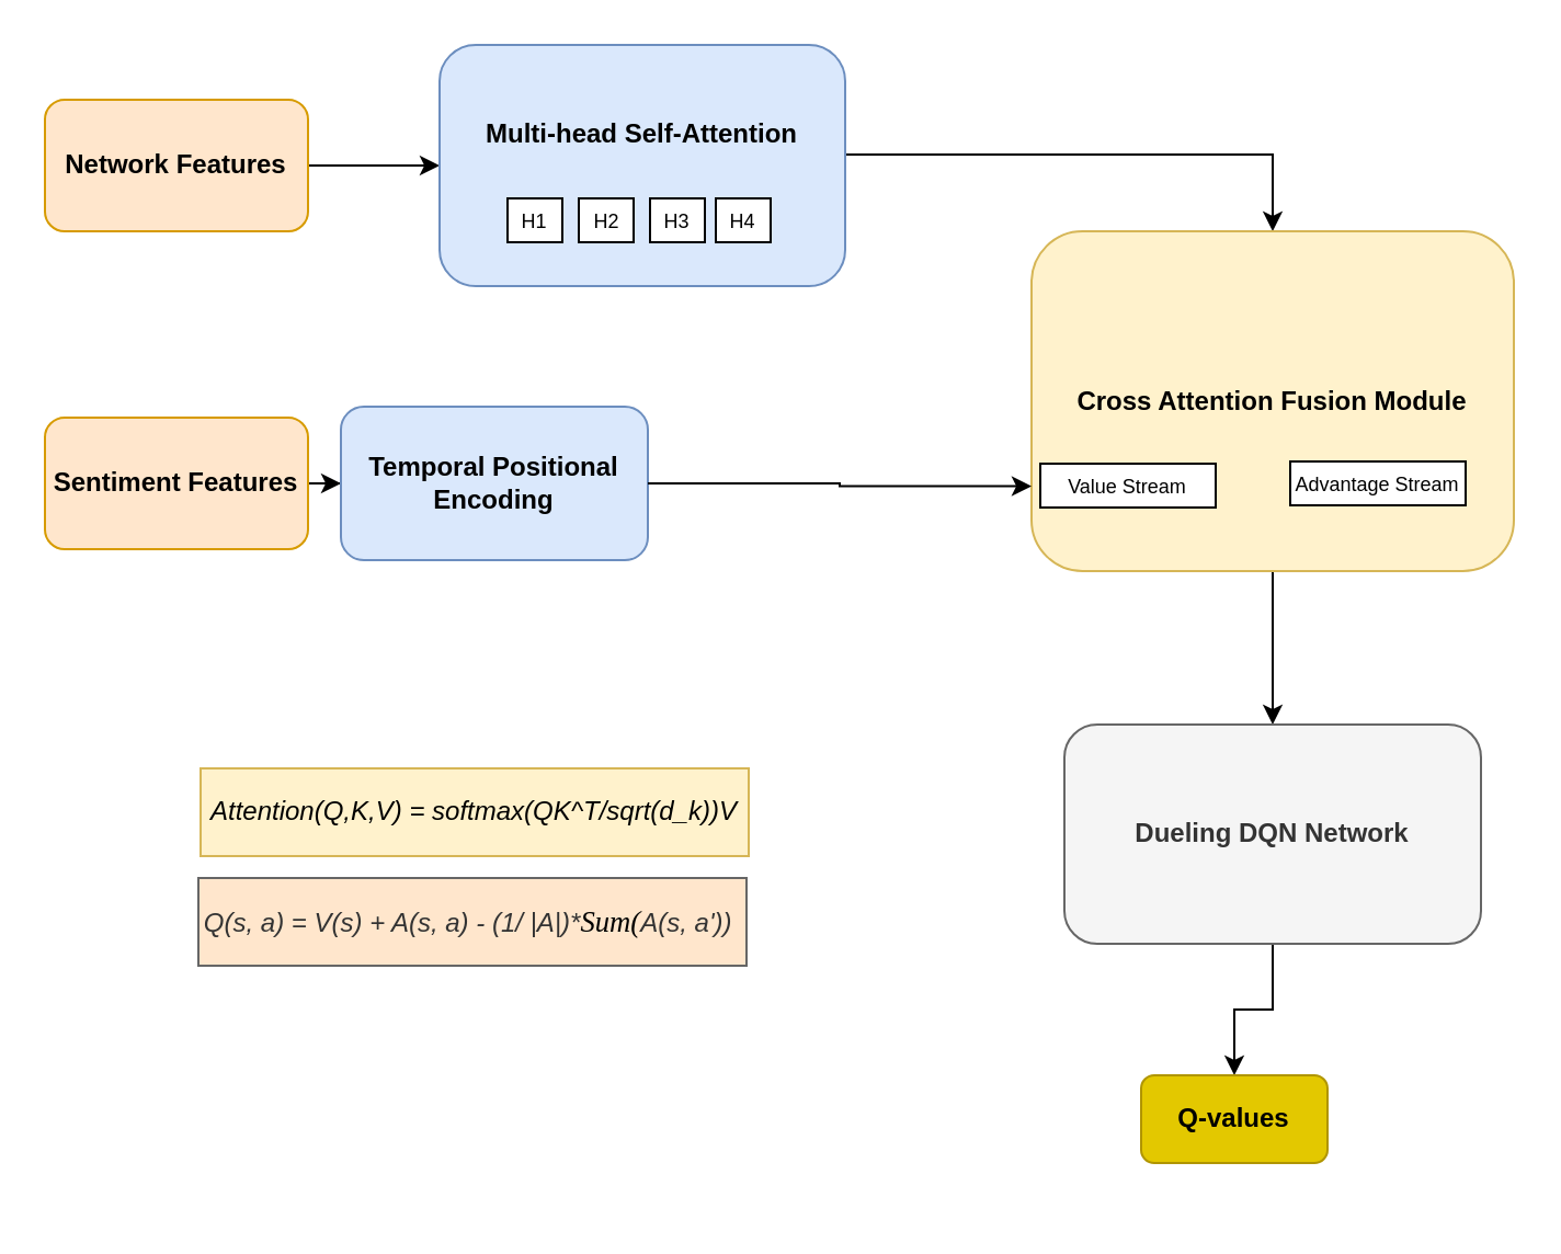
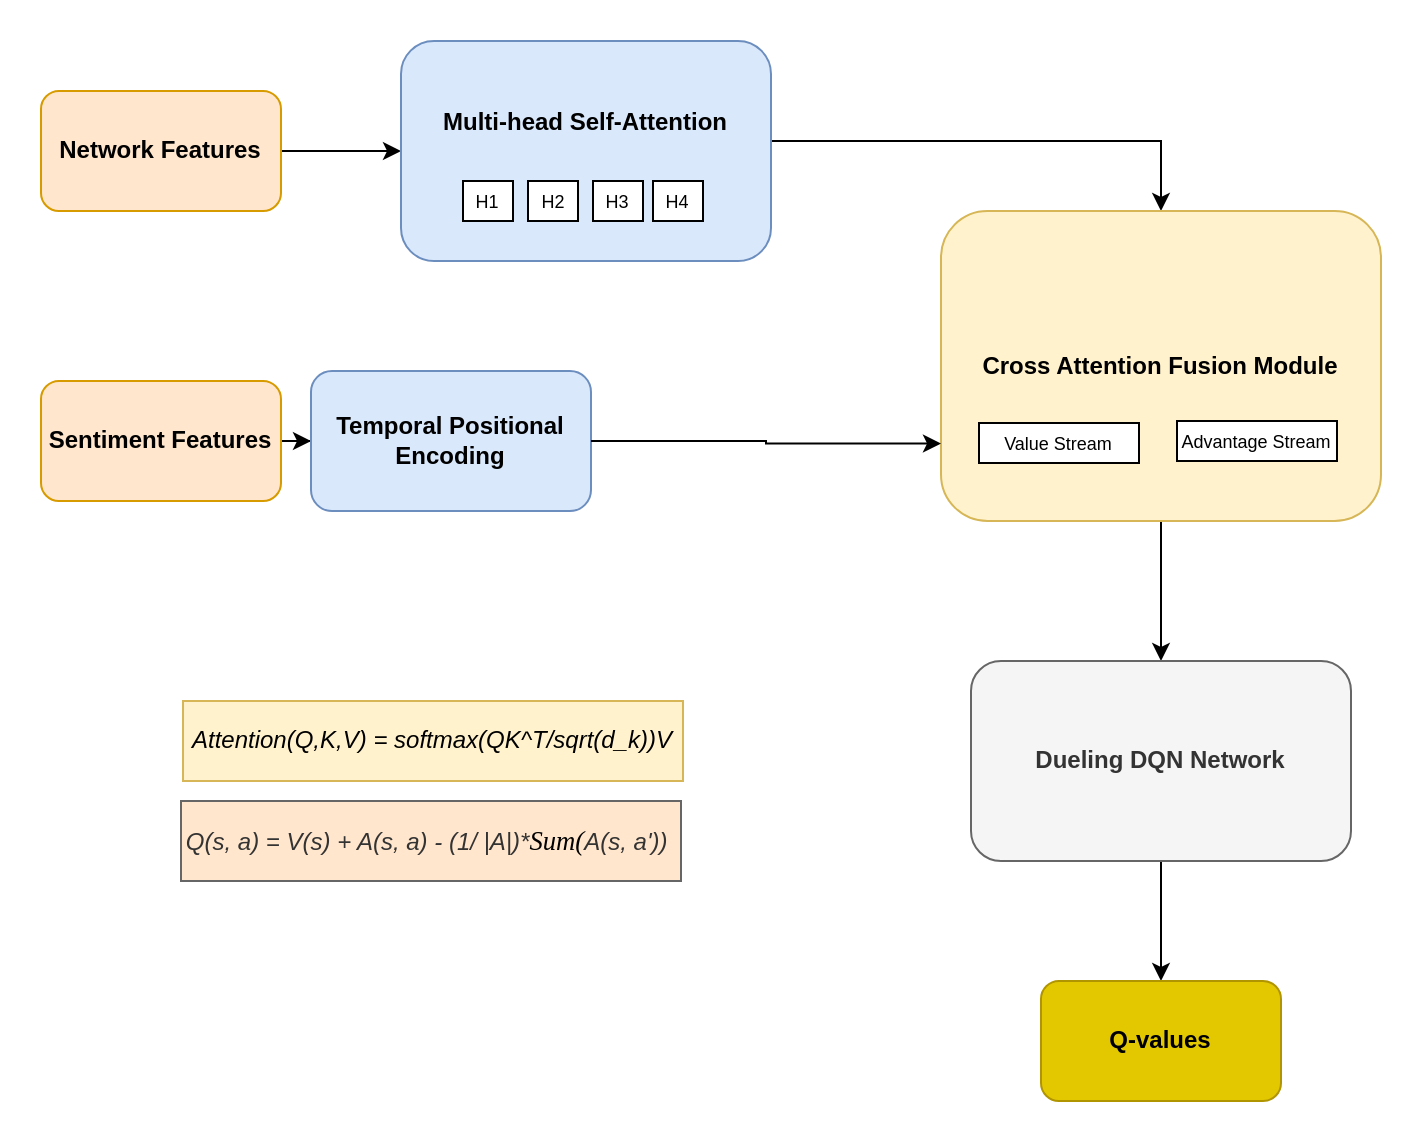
- <mxCell id="20" value="&lt;font style=&quot;font-size: 9px;&quot;&gt;Value Stream&lt;/font&gt;" style="whiteSpace=wrap;html=1;" vertex="1" parent="1"><mxGeometry x="474" y="211" width="80" height="20" as="geometry" /></mxCell>
+ <mxCell id="20" value="&lt;font style=&quot;font-size: 9px;&quot;&gt;Value Stream&lt;/font&gt;" style="whiteSpace=wrap;html=1;" vertex="1" parent="1"><mxGeometry x="489" y="211" width="80" height="20" as="geometry" /></mxCell>
- <mxCell id="12" value="&lt;b&gt;Q-values&lt;/b&gt;" style="rounded=1;whiteSpace=wrap;html=1;fillColor=#e3c800;fontColor=#000000;strokeColor=#B09500;" vertex="1" parent="1"><mxGeometry x="520" y="490" width="85" height="40" as="geometry" /></mxCell>
+ <mxCell id="12" value="&lt;b&gt;Q-values&lt;/b&gt;" style="rounded=1;whiteSpace=wrap;html=1;fillColor=#e3c800;fontColor=#000000;strokeColor=#B09500;" vertex="1" parent="1"><mxGeometry x="520" y="490" width="120" height="60" as="geometry" /></mxCell>
